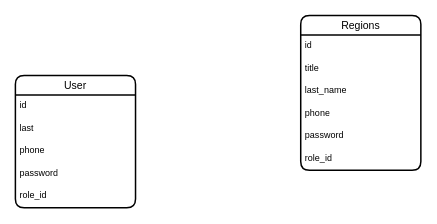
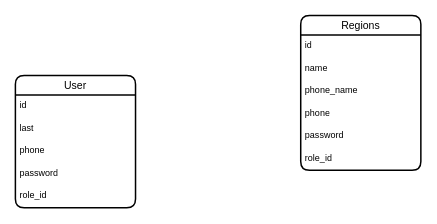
- <mxCell id="10" value="title" style="text;strokeColor=none;fillColor=none;spacingLeft=4;spacingRight=4;overflow=hidden;rotatable=0;points=[[0,0.5],[1,0.5]];portConstraint=eastwest;fontSize=12;whiteSpace=wrap;html=1;" vertex="1" parent="8"><mxGeometry y="56" width="160" height="30" as="geometry" /></mxCell>
+ <mxCell id="10" value="name" style="text;strokeColor=none;fillColor=none;spacingLeft=4;spacingRight=4;overflow=hidden;rotatable=0;points=[[0,0.5],[1,0.5]];portConstraint=eastwest;fontSize=12;whiteSpace=wrap;html=1;" vertex="1" parent="8"><mxGeometry y="56" width="160" height="30" as="geometry" /></mxCell>
- <mxCell id="11" value="last_name" style="text;strokeColor=none;fillColor=none;spacingLeft=4;spacingRight=4;overflow=hidden;rotatable=0;points=[[0,0.5],[1,0.5]];portConstraint=eastwest;fontSize=12;whiteSpace=wrap;html=1;" vertex="1" parent="8"><mxGeometry y="86" width="160" height="30" as="geometry" /></mxCell>
+ <mxCell id="11" value="phone_name" style="text;strokeColor=none;fillColor=none;spacingLeft=4;spacingRight=4;overflow=hidden;rotatable=0;points=[[0,0.5],[1,0.5]];portConstraint=eastwest;fontSize=12;whiteSpace=wrap;html=1;" vertex="1" parent="8"><mxGeometry y="86" width="160" height="30" as="geometry" /></mxCell>
